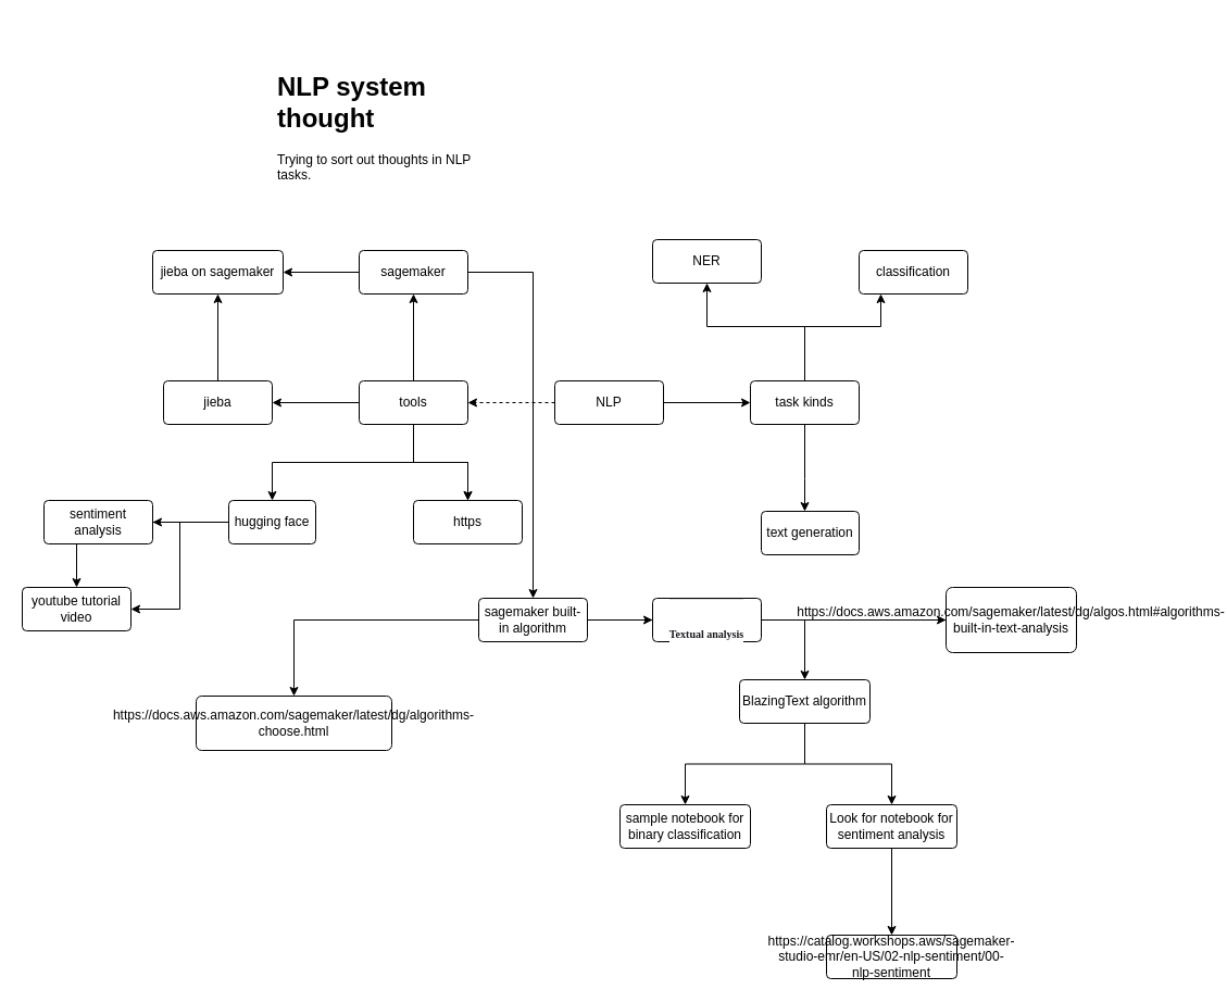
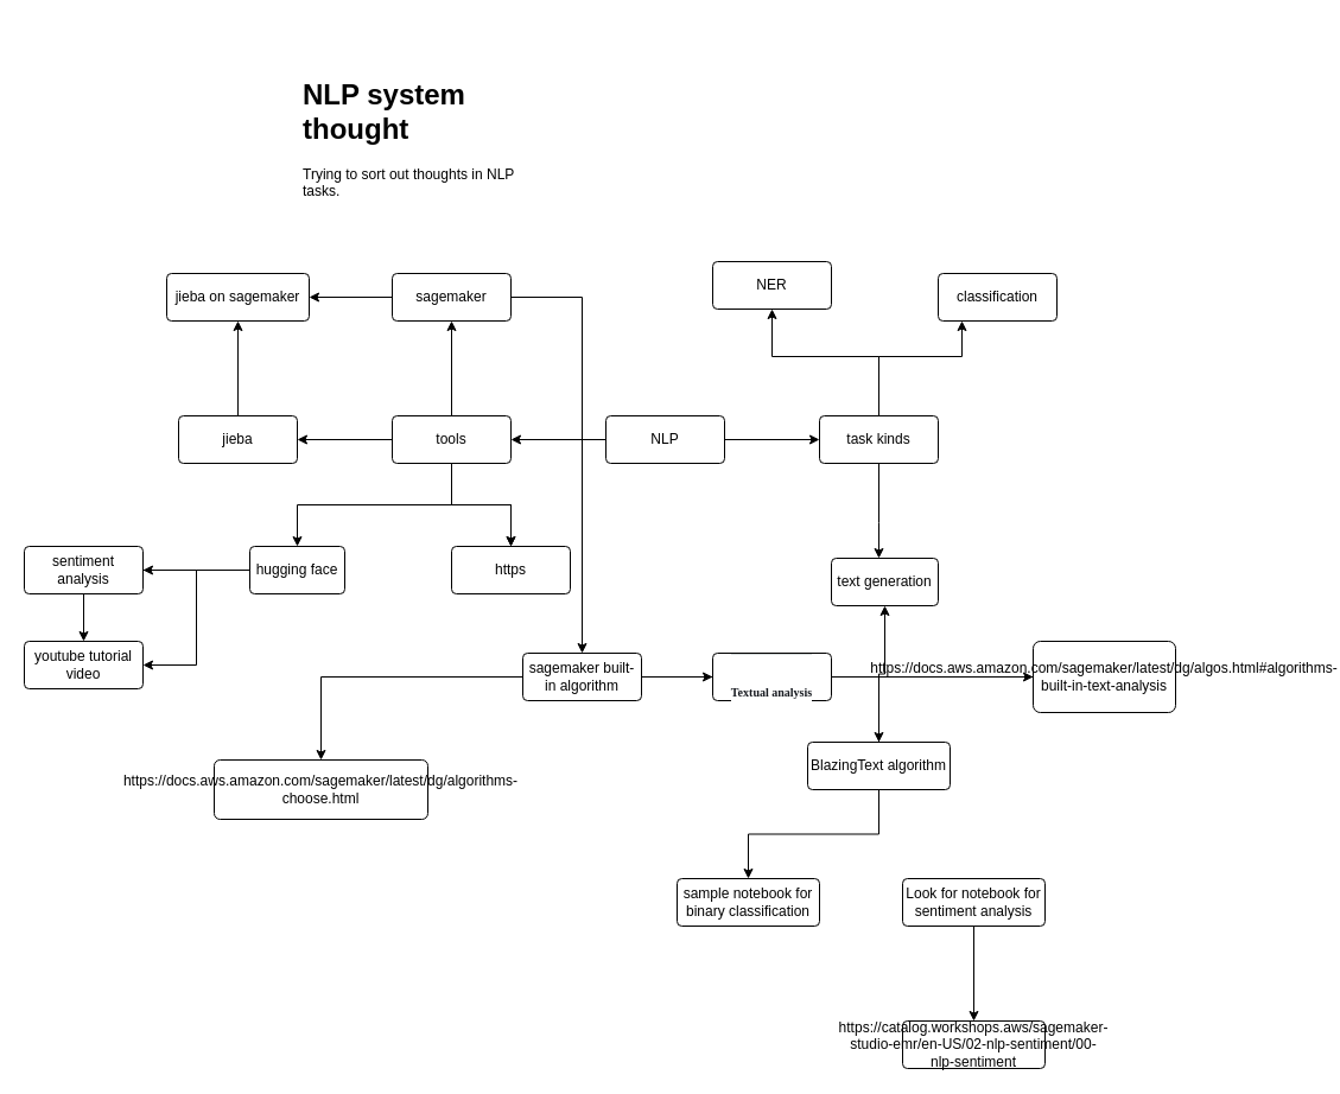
- <mxCell id="5" value="" style="edgeStyle=orthogonalEdgeStyle;rounded=0;orthogonalLoop=1;jettySize=auto;html=1;dashed=1;" edge="1" parent="1" source="6" target="18"><mxGeometry relative="1" as="geometry" /></mxCell>
+ <mxCell id="5" value="" style="edgeStyle=orthogonalEdgeStyle;rounded=0;orthogonalLoop=1;jettySize=auto;html=1;" edge="1" parent="1" source="6" target="18"><mxGeometry relative="1" as="geometry" /></mxCell>
- <mxCell id="47" value="sentiment analysis" style="rounded=1;arcSize=10;whiteSpace=wrap;html=1;align=center;" vertex="1" parent="1"><mxGeometry x="40" y="460" width="100" height="40" as="geometry" /></mxCell>
+ <mxCell id="47" value="sentiment analysis" style="rounded=1;arcSize=10;whiteSpace=wrap;html=1;align=center;" vertex="1" parent="1"><mxGeometry x="20" y="460" width="100" height="40" as="geometry" /></mxCell>
- <mxCell id="41" value="" style="edgeStyle=orthogonalEdgeStyle;rounded=0;orthogonalLoop=1;jettySize=auto;html=1;" edge="1" parent="1" source="42" target="45"><mxGeometry relative="1" as="geometry" /></mxCell>
+ <mxCell id="41" value="" style="edgeStyle=orthogonalEdgeStyle;rounded=0;orthogonalLoop=1;jettySize=auto;html=1;" edge="1" parent="1" source="42" target="12"><mxGeometry relative="1" as="geometry" /></mxCell>
